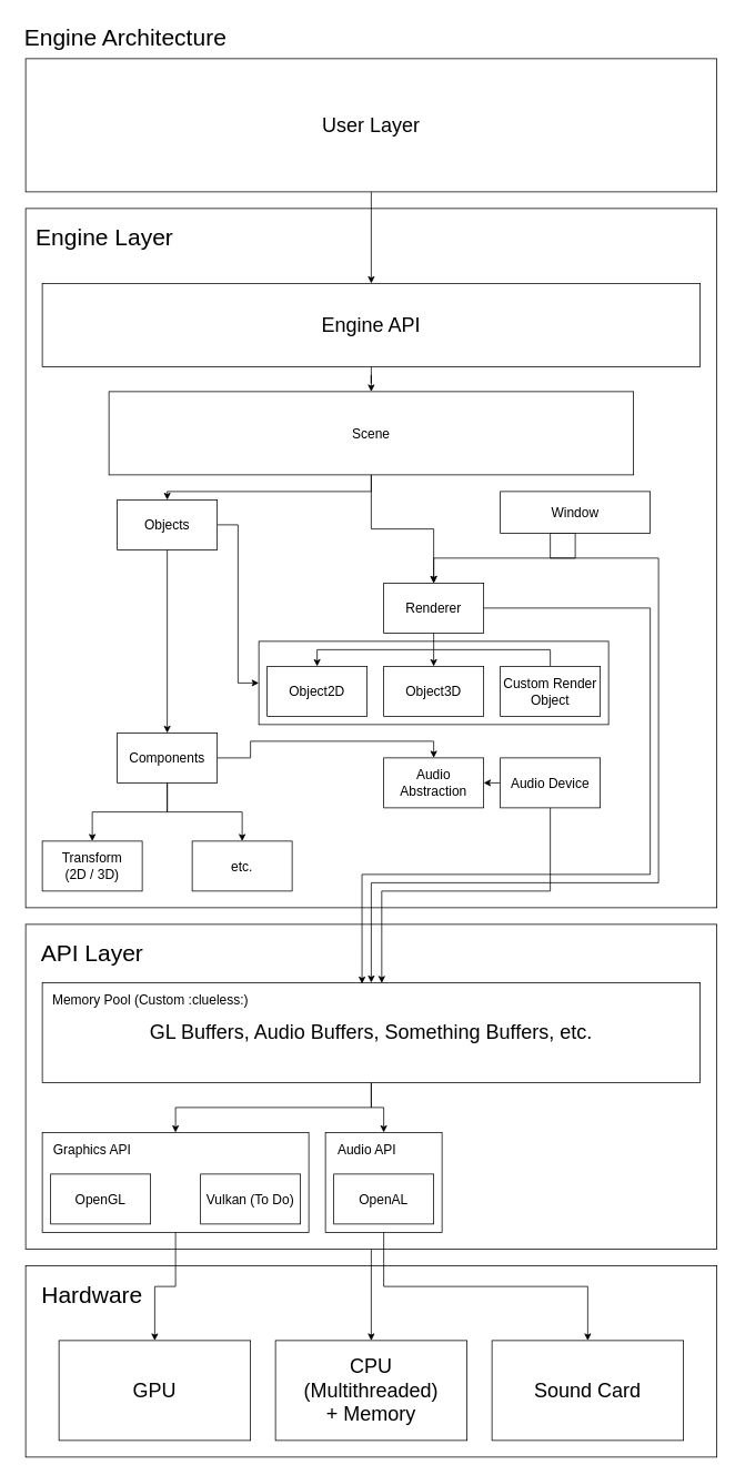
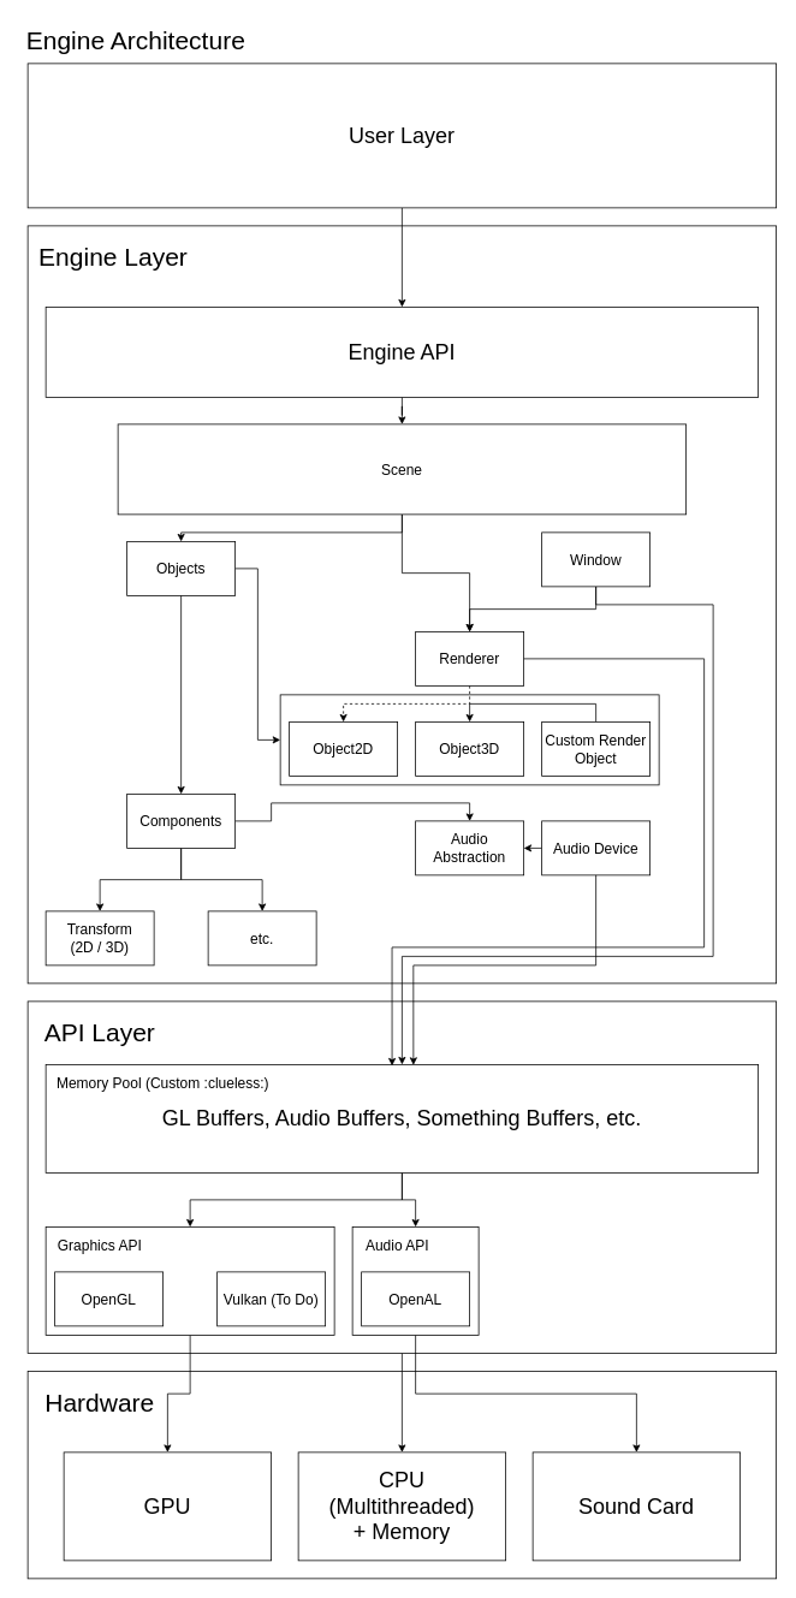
- <mxCell id="37" value="&lt;div&gt;Window&lt;/div&gt;" style="rounded=0;whiteSpace=wrap;html=1;fontSize=16;" vertex="1" parent="1"><mxGeometry x="600" y="590" width="180" height="50" as="geometry" /></mxCell>
+ <mxCell id="37" value="&lt;div&gt;Window&lt;/div&gt;" style="rounded=0;whiteSpace=wrap;html=1;fontSize=16;" vertex="1" parent="1"><mxGeometry x="600" y="590" width="120" height="60" as="geometry" /></mxCell>
- <mxCell id="22" style="edgeStyle=orthogonalEdgeStyle;rounded=0;orthogonalLoop=1;jettySize=auto;html=1;exitX=0.5;exitY=1;exitDx=0;exitDy=0;entryX=0.5;entryY=0;entryDx=0;entryDy=0;" edge="1" parent="1" source="24" target="25"><mxGeometry relative="1" as="geometry" /></mxCell>
+ <mxCell id="22" style="edgeStyle=orthogonalEdgeStyle;rounded=0;orthogonalLoop=1;jettySize=auto;html=1;exitX=0.5;exitY=1;exitDx=0;exitDy=0;entryX=0.5;entryY=0;entryDx=0;entryDy=0;dashed=1;" edge="1" parent="1" source="24" target="25"><mxGeometry relative="1" as="geometry" /></mxCell>
